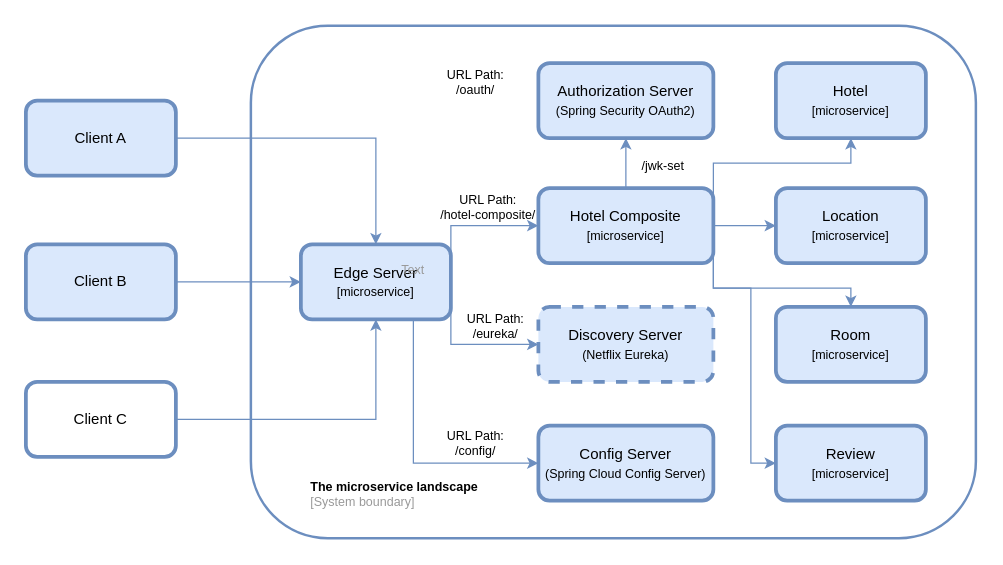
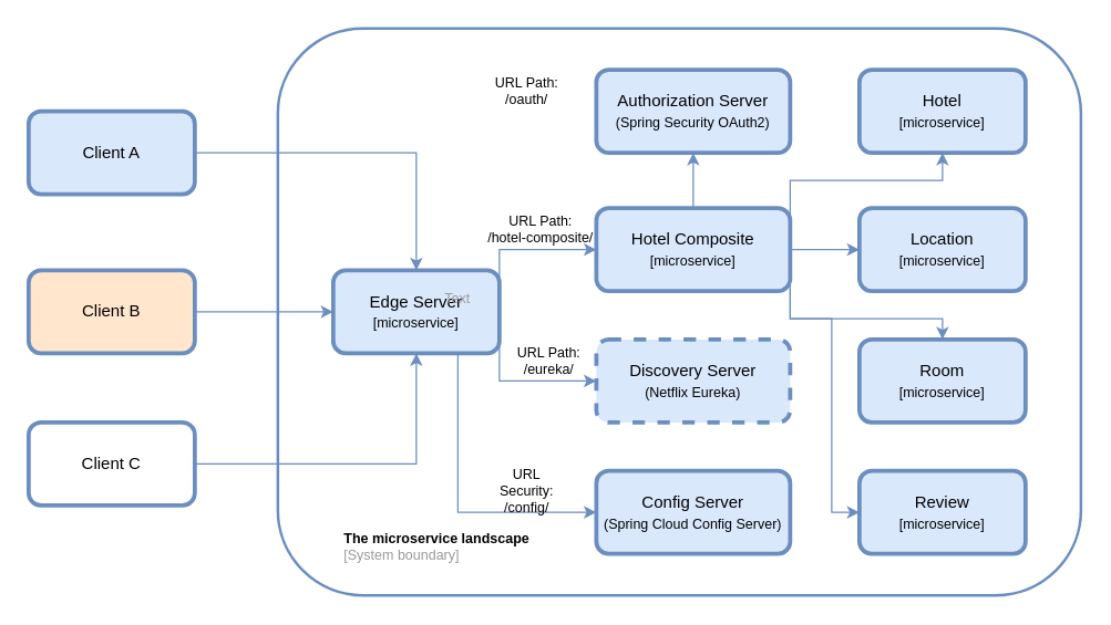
- <mxCell id="31" value="/jwk-set" style="text;html=1;strokeColor=none;fillColor=none;align=center;verticalAlign=middle;whiteSpace=wrap;rounded=0;fontSize=10;fontColor=#000000;" vertex="1" parent="1"><mxGeometry x="500" y="117" width="60" height="30" as="geometry" /></mxCell>
- <mxCell id="5" value="Client B" style="rounded=1;whiteSpace=wrap;html=1;fillColor=#dae8fc;strokeColor=#6c8ebf;strokeWidth=3;" vertex="1" parent="1"><mxGeometry x="20" y="195" width="120" height="60" as="geometry" /></mxCell>
+ <mxCell id="5" value="Client B" style="rounded=1;whiteSpace=wrap;html=1;fillColor=#ffe6cc;strokeColor=#6c8ebf;strokeWidth=3;" vertex="1" parent="1"><mxGeometry x="20" y="195" width="120" height="60" as="geometry" /></mxCell>
- <mxCell id="29" value="URL Path:&lt;br&gt;/config/" style="text;html=1;strokeColor=none;fillColor=none;align=center;verticalAlign=middle;whiteSpace=wrap;rounded=0;fontSize=10;fontColor=#000000;" vertex="1" parent="1"><mxGeometry x="350" y="339" width="60" height="30" as="geometry" /></mxCell>
+ <mxCell id="29" value="URL Security:&lt;br&gt;/config/" style="text;html=1;strokeColor=none;fillColor=none;align=center;verticalAlign=middle;whiteSpace=wrap;rounded=0;fontSize=10;fontColor=#000000;" vertex="1" parent="1"><mxGeometry x="350" y="339" width="60" height="30" as="geometry" /></mxCell>
